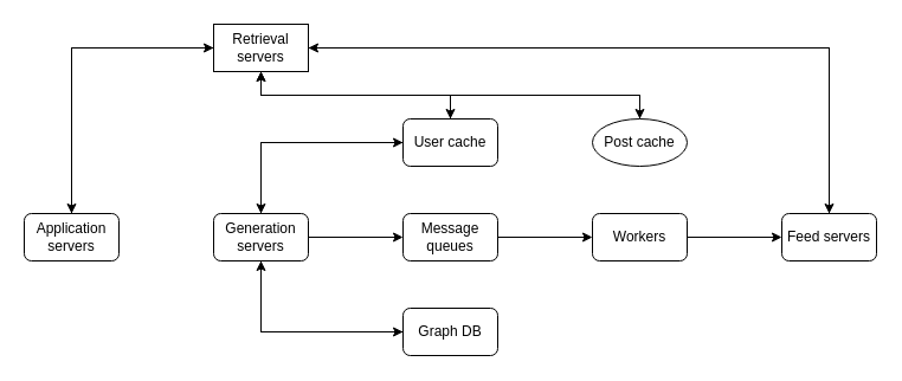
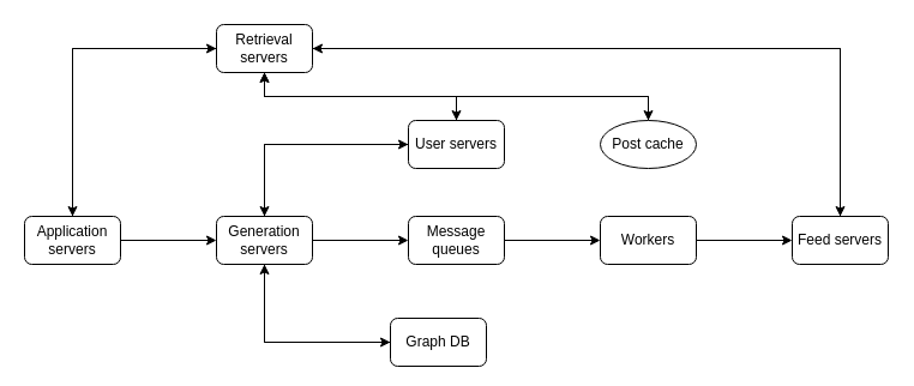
- <mxCell id="19" value="Retrieval servers" style="whiteSpace=wrap;html=1;rounded=0;" parent="1" vertex="1"><mxGeometry x="180" width="80" height="40" as="geometry" y="20" /></mxCell>
+ <mxCell id="19" value="Retrieval servers" style="rounded=1;whiteSpace=wrap;html=1;" parent="1" vertex="1"><mxGeometry x="180" width="80" height="40" as="geometry" y="20" /></mxCell>
- <mxCell id="24" value="User cache" style="rounded=1;whiteSpace=wrap;html=1;" vertex="1" parent="1"><mxGeometry x="340" y="100" width="80" height="40" as="geometry" /></mxCell>
+ <mxCell id="24" value="User servers" style="rounded=1;whiteSpace=wrap;html=1;" vertex="1" parent="1"><mxGeometry x="340" y="100" width="80" height="40" as="geometry" /></mxCell>
+ <mxCell id="3" style="edgeStyle=orthogonalEdgeStyle;rounded=0;orthogonalLoop=1;jettySize=auto;html=1;exitX=1;exitY=0.5;exitDx=0;exitDy=0;" edge="1" parent="1" source="4" target="8"><mxGeometry relative="1" as="geometry" /></mxCell>
- <mxCell id="26" value="Graph DB" style="rounded=1;whiteSpace=wrap;html=1;" vertex="1" parent="1"><mxGeometry x="340" y="260" width="80" height="40" as="geometry" /></mxCell>
+ <mxCell id="26" value="Graph DB" style="rounded=1;whiteSpace=wrap;html=1;" vertex="1" parent="1"><mxGeometry x="325" y="265" width="80" height="40" as="geometry" /></mxCell>
